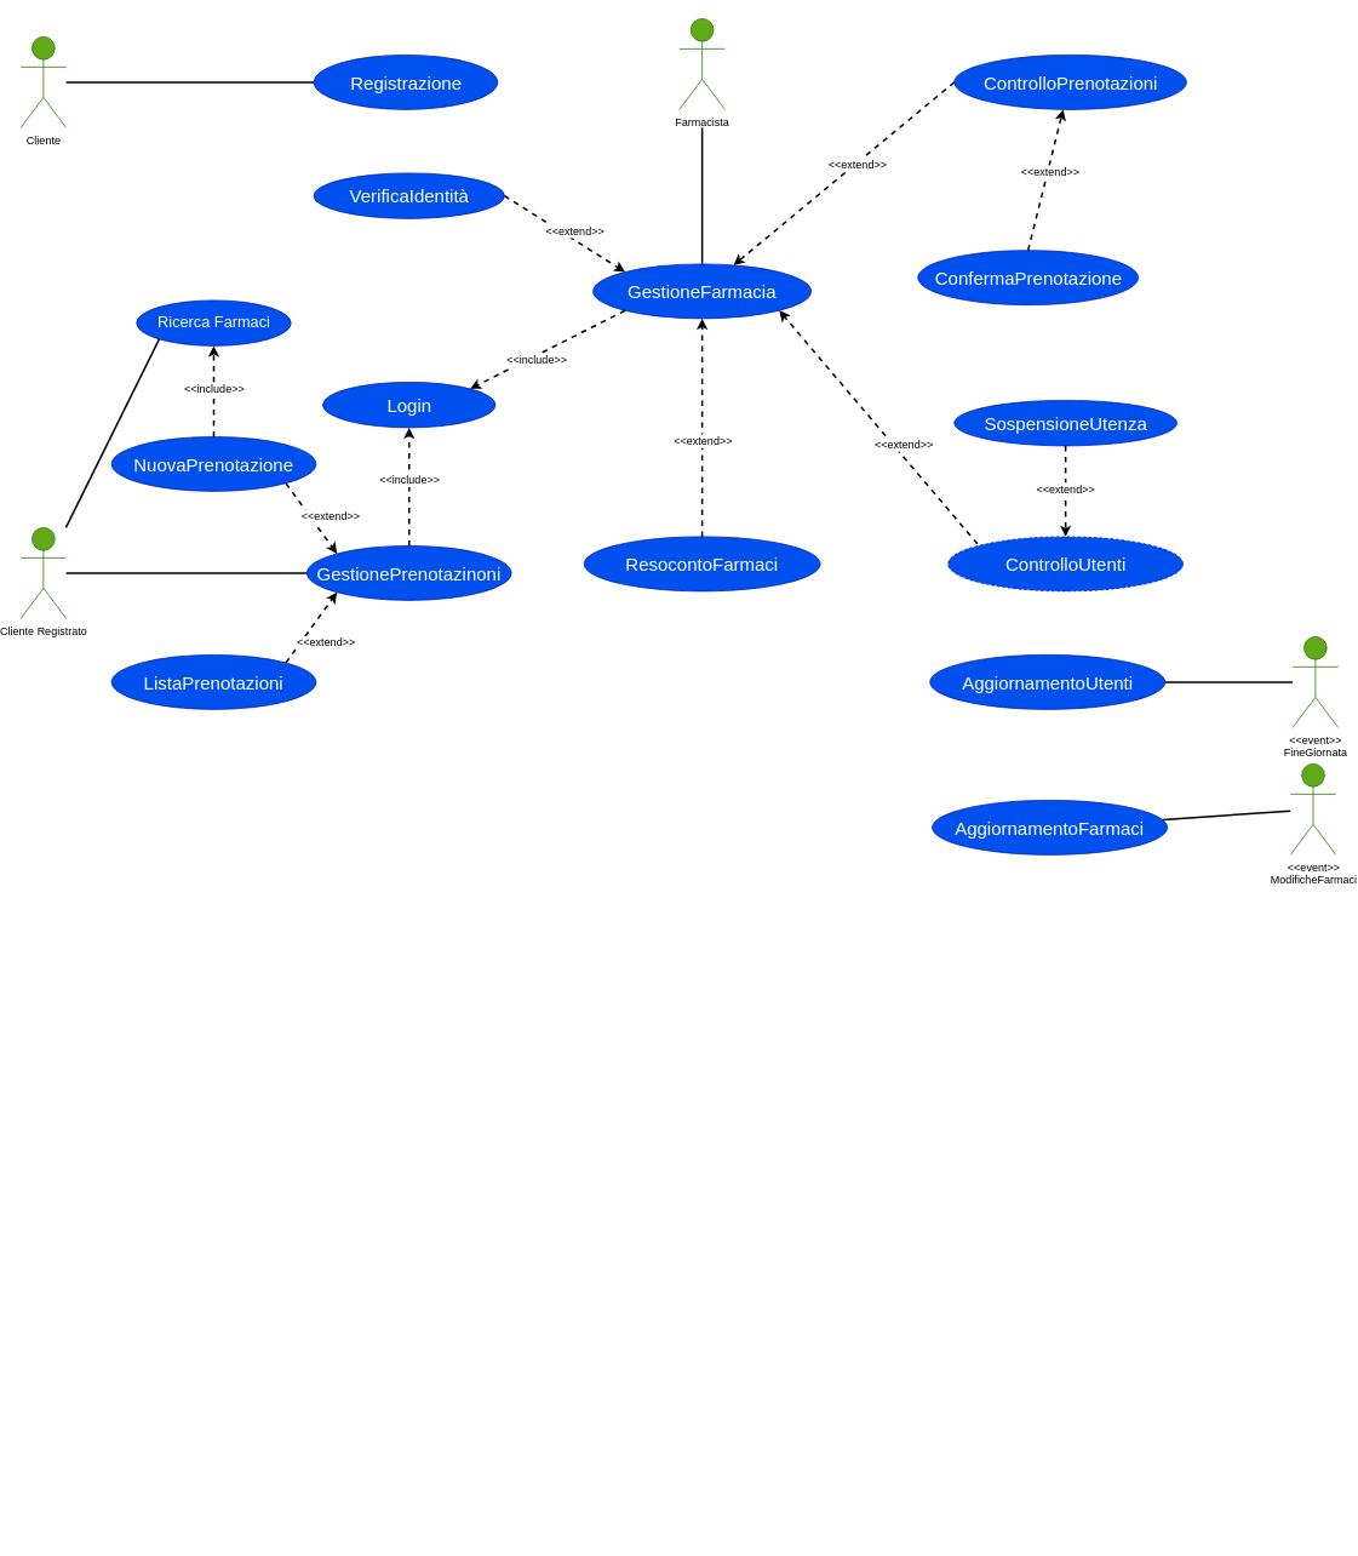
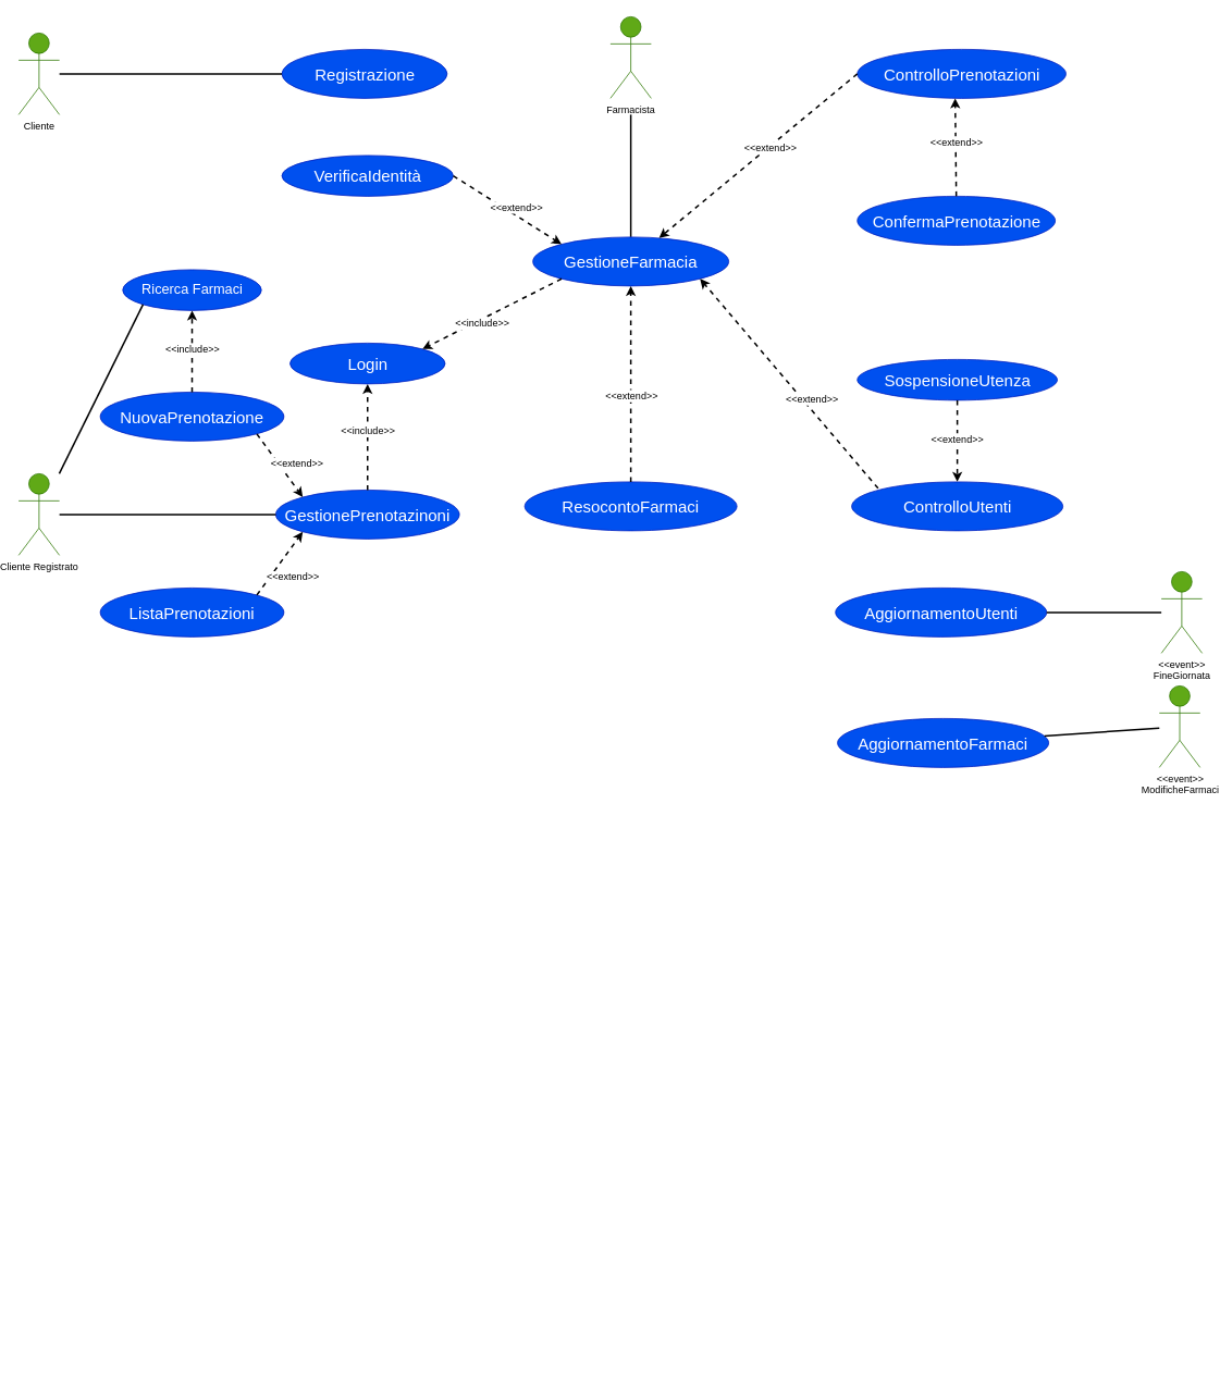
- <mxCell id="30" value="ConfermaPrenotazione" style="ellipse;whiteSpace=wrap;html=1;labelBackgroundColor=none;fontSize=20;fillColor=#0050ef;strokeColor=#001DBC;direction=west;fontColor=#ffffff;" parent="1" vertex="1"><mxGeometry x="1007.5" y="275" width="242.5" height="60" as="geometry" /></mxCell>
+ <mxCell id="30" value="ConfermaPrenotazione" style="ellipse;whiteSpace=wrap;html=1;labelBackgroundColor=none;fontSize=20;fillColor=#0050ef;strokeColor=#001DBC;direction=west;fontColor=#ffffff;" parent="1" vertex="1"><mxGeometry x="1047.5" y="240" width="242.5" height="60" as="geometry" /></mxCell>
- <mxCell id="17" value="ControlloUtenti" style="ellipse;whiteSpace=wrap;html=1;labelBackgroundColor=none;fontSize=20;fillColor=#0050ef;strokeColor=#001DBC;fontColor=#ffffff;dashed=1;" parent="1" vertex="1"><mxGeometry x="1040.62" y="590" width="258.75" height="60" as="geometry" /></mxCell>
+ <mxCell id="17" value="ControlloUtenti" style="ellipse;whiteSpace=wrap;html=1;labelBackgroundColor=none;fontSize=20;fillColor=#0050ef;strokeColor=#001DBC;fontColor=#ffffff;" parent="1" vertex="1"><mxGeometry x="1040.62" y="590" width="258.75" height="60" as="geometry" /></mxCell>
